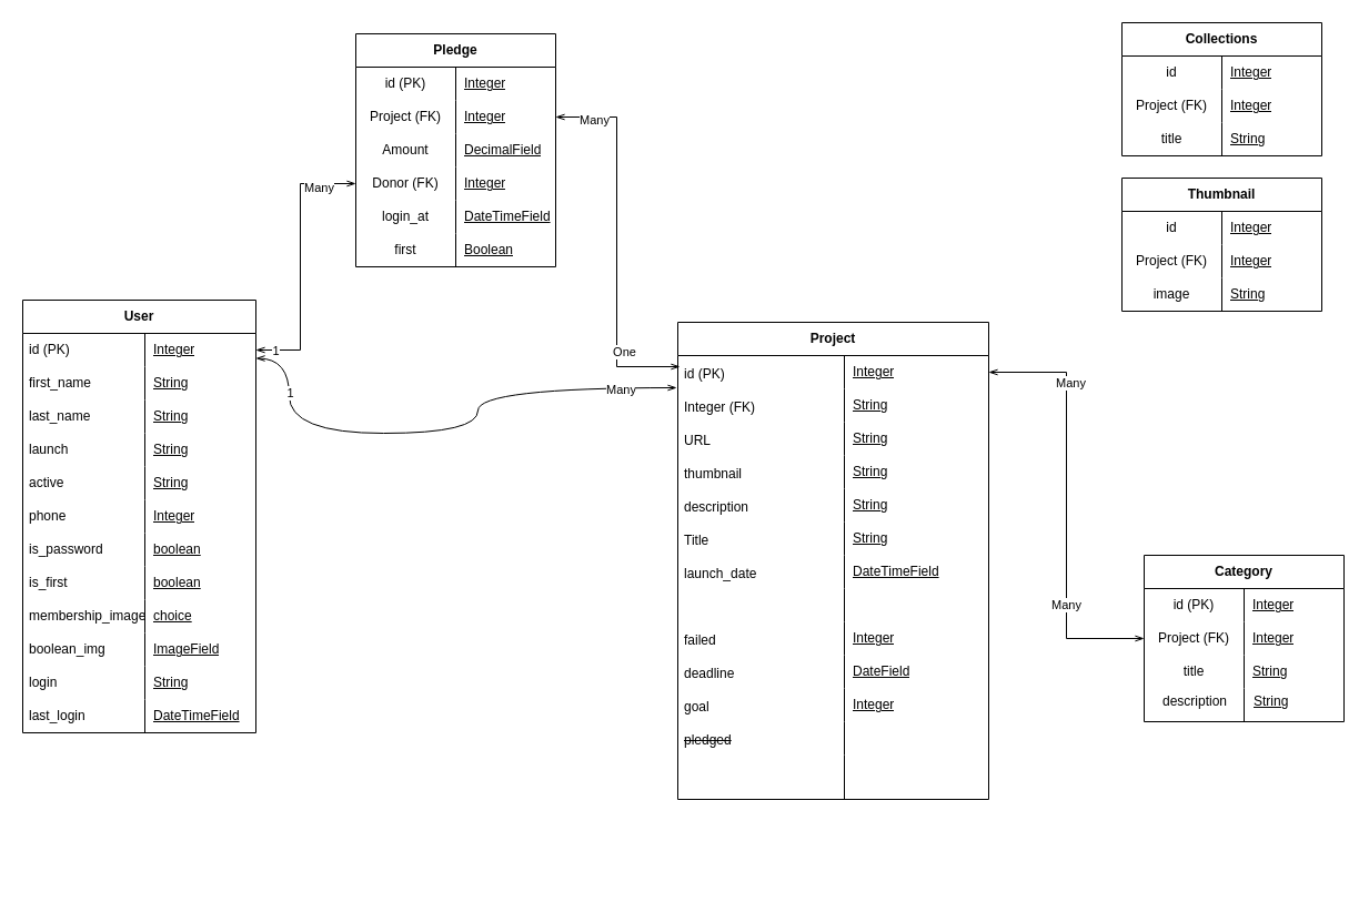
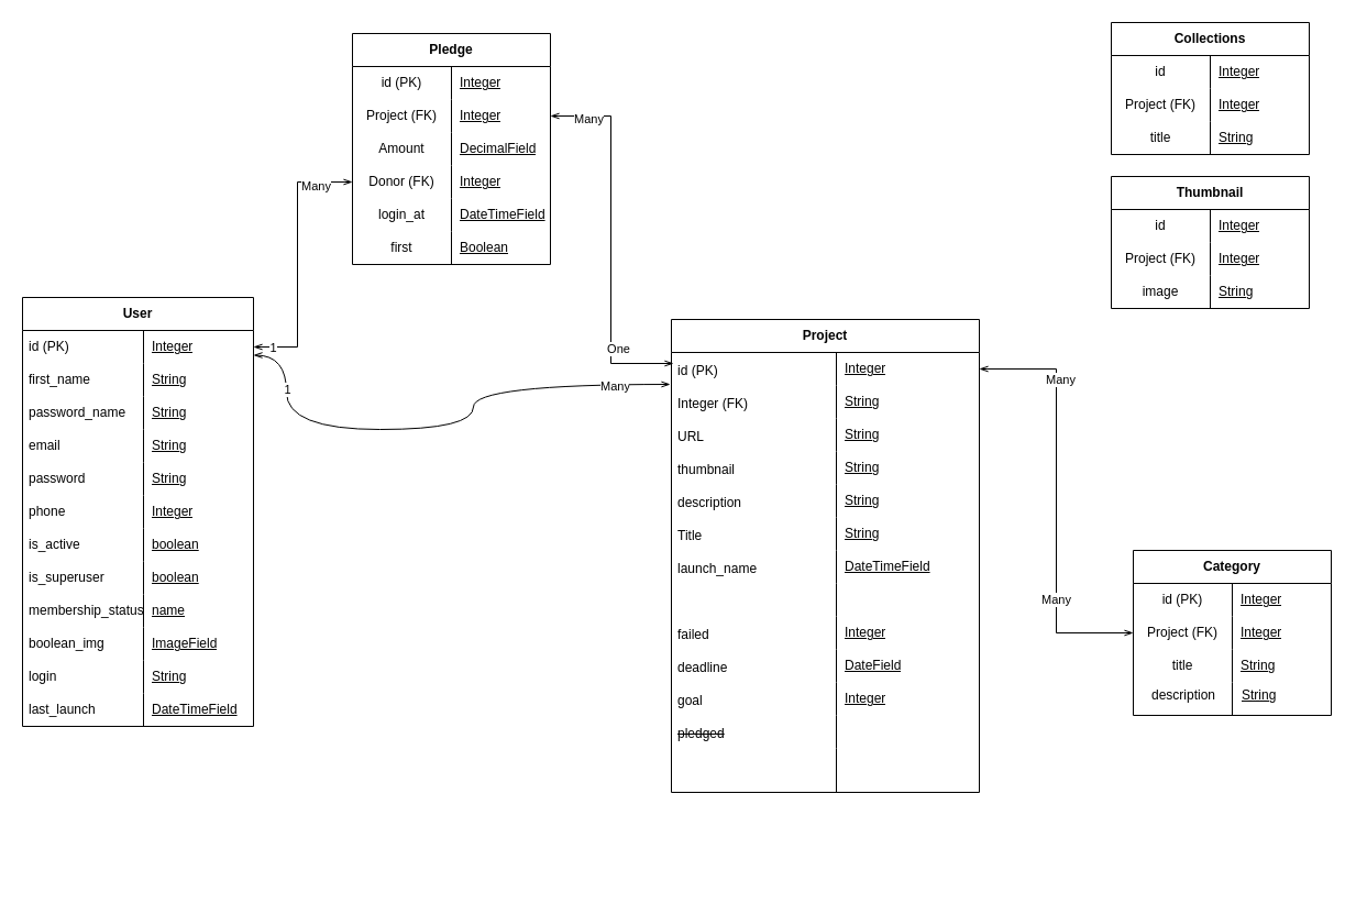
- <mxCell id="42" value="last_name" style="text;strokeColor=none;fillColor=none;align=left;verticalAlign=middle;spacingLeft=4;spacingRight=4;overflow=hidden;points=[[0,0.5],[1,0.5]];portConstraint=eastwest;rotatable=1;whiteSpace=wrap;html=1;movable=1;resizable=1;deletable=1;editable=1;locked=0;connectable=1;" parent="2" vertex="1"><mxGeometry y="90" width="127.826" height="30" as="geometry" /></mxCell>
+ <mxCell id="42" value="password_name" style="text;strokeColor=none;fillColor=none;align=left;verticalAlign=middle;spacingLeft=4;spacingRight=4;overflow=hidden;points=[[0,0.5],[1,0.5]];portConstraint=eastwest;rotatable=1;whiteSpace=wrap;html=1;movable=1;resizable=1;deletable=1;editable=1;locked=0;connectable=1;" parent="2" vertex="1"><mxGeometry y="90" width="127.826" height="30" as="geometry" /></mxCell>
- <mxCell id="43" value="launch" style="text;strokeColor=none;fillColor=none;align=left;verticalAlign=middle;spacingLeft=4;spacingRight=4;overflow=hidden;points=[[0,0.5],[1,0.5]];portConstraint=eastwest;rotatable=1;whiteSpace=wrap;html=1;movable=1;resizable=1;deletable=1;editable=1;locked=0;connectable=1;" parent="2" vertex="1"><mxGeometry y="120" width="127.826" height="30" as="geometry" /></mxCell>
+ <mxCell id="43" value="email" style="text;strokeColor=none;fillColor=none;align=left;verticalAlign=middle;spacingLeft=4;spacingRight=4;overflow=hidden;points=[[0,0.5],[1,0.5]];portConstraint=eastwest;rotatable=1;whiteSpace=wrap;html=1;movable=1;resizable=1;deletable=1;editable=1;locked=0;connectable=1;" parent="2" vertex="1"><mxGeometry y="120" width="127.826" height="30" as="geometry" /></mxCell>
- <mxCell id="44" value="active" style="text;strokeColor=none;fillColor=none;align=left;verticalAlign=middle;spacingLeft=4;spacingRight=4;overflow=hidden;points=[[0,0.5],[1,0.5]];portConstraint=eastwest;rotatable=1;whiteSpace=wrap;html=1;movable=1;resizable=1;deletable=1;editable=1;locked=0;connectable=1;" parent="2" vertex="1"><mxGeometry y="150" width="127.826" height="30" as="geometry" /></mxCell>
+ <mxCell id="44" value="password" style="text;strokeColor=none;fillColor=none;align=left;verticalAlign=middle;spacingLeft=4;spacingRight=4;overflow=hidden;points=[[0,0.5],[1,0.5]];portConstraint=eastwest;rotatable=1;whiteSpace=wrap;html=1;movable=1;resizable=1;deletable=1;editable=1;locked=0;connectable=1;" parent="2" vertex="1"><mxGeometry y="150" width="127.826" height="30" as="geometry" /></mxCell>
- <mxCell id="46" value="is_password" style="text;strokeColor=none;fillColor=none;align=left;verticalAlign=middle;spacingLeft=4;spacingRight=4;overflow=hidden;points=[[0,0.5],[1,0.5]];portConstraint=eastwest;rotatable=1;whiteSpace=wrap;html=1;movable=1;resizable=1;deletable=1;editable=1;locked=0;connectable=1;" parent="2" vertex="1"><mxGeometry y="210" width="127.826" height="30" as="geometry" /></mxCell>
+ <mxCell id="46" value="is_active" style="text;strokeColor=none;fillColor=none;align=left;verticalAlign=middle;spacingLeft=4;spacingRight=4;overflow=hidden;points=[[0,0.5],[1,0.5]];portConstraint=eastwest;rotatable=1;whiteSpace=wrap;html=1;movable=1;resizable=1;deletable=1;editable=1;locked=0;connectable=1;" parent="2" vertex="1"><mxGeometry y="210" width="127.826" height="30" as="geometry" /></mxCell>
- <mxCell id="117" value="launch_date" style="text;strokeColor=none;fillColor=none;align=left;verticalAlign=middle;spacingLeft=4;spacingRight=4;overflow=hidden;points=[[0,0.5],[1,0.5]];portConstraint=eastwest;rotatable=0;whiteSpace=wrap;html=1;" parent="71" vertex="1"><mxGeometry y="212" width="140" height="30" as="geometry" /></mxCell>
+ <mxCell id="117" value="launch_name" style="text;strokeColor=none;fillColor=none;align=left;verticalAlign=middle;spacingLeft=4;spacingRight=4;overflow=hidden;points=[[0,0.5],[1,0.5]];portConstraint=eastwest;rotatable=0;whiteSpace=wrap;html=1;" parent="71" vertex="1"><mxGeometry y="212" width="140" height="30" as="geometry" /></mxCell>
- <mxCell id="47" value="is_first" style="text;strokeColor=none;fillColor=none;align=left;verticalAlign=middle;spacingLeft=4;spacingRight=4;overflow=hidden;points=[[0,0.5],[1,0.5]];portConstraint=eastwest;rotatable=1;whiteSpace=wrap;html=1;movable=1;resizable=1;deletable=1;editable=1;locked=0;connectable=1;" parent="2" vertex="1"><mxGeometry y="240" width="127.826" height="30" as="geometry" /></mxCell>
+ <mxCell id="47" value="is_superuser" style="text;strokeColor=none;fillColor=none;align=left;verticalAlign=middle;spacingLeft=4;spacingRight=4;overflow=hidden;points=[[0,0.5],[1,0.5]];portConstraint=eastwest;rotatable=1;whiteSpace=wrap;html=1;movable=1;resizable=1;deletable=1;editable=1;locked=0;connectable=1;" parent="2" vertex="1"><mxGeometry y="240" width="127.826" height="30" as="geometry" /></mxCell>
- <mxCell id="48" value="membership_image" style="text;strokeColor=none;fillColor=none;align=left;verticalAlign=middle;spacingLeft=4;spacingRight=4;overflow=hidden;points=[[0,0.5],[1,0.5]];portConstraint=eastwest;rotatable=1;whiteSpace=wrap;html=1;movable=1;resizable=1;deletable=1;editable=1;locked=0;connectable=1;" parent="2" vertex="1"><mxGeometry y="270" width="127.826" height="30" as="geometry" /></mxCell>
+ <mxCell id="48" value="membership_status" style="text;strokeColor=none;fillColor=none;align=left;verticalAlign=middle;spacingLeft=4;spacingRight=4;overflow=hidden;points=[[0,0.5],[1,0.5]];portConstraint=eastwest;rotatable=1;whiteSpace=wrap;html=1;movable=1;resizable=1;deletable=1;editable=1;locked=0;connectable=1;" parent="2" vertex="1"><mxGeometry y="270" width="127.826" height="30" as="geometry" /></mxCell>
- <mxCell id="30" value="&lt;span style=&quot;font-weight: normal;&quot;&gt;choice&lt;/span&gt;" style="shape=partialRectangle;connectable=1;fillColor=none;top=0;left=0;bottom=0;right=0;align=left;spacingLeft=6;fontStyle=5;overflow=hidden;html=1;whiteSpace=wrap;movable=1;resizable=1;rotatable=1;deletable=1;editable=1;locked=0;" parent="28" vertex="1"><mxGeometry x="110" width="100" height="30" as="geometry"><mxRectangle width="100" height="30" as="alternateBounds" /></mxGeometry></mxCell>
+ <mxCell id="30" value="&lt;span style=&quot;font-weight: normal;&quot;&gt;name&lt;/span&gt;" style="shape=partialRectangle;connectable=1;fillColor=none;top=0;left=0;bottom=0;right=0;align=left;spacingLeft=6;fontStyle=5;overflow=hidden;html=1;whiteSpace=wrap;movable=1;resizable=1;rotatable=1;deletable=1;editable=1;locked=0;" parent="28" vertex="1"><mxGeometry x="110" width="100" height="30" as="geometry"><mxRectangle width="100" height="30" as="alternateBounds" /></mxGeometry></mxCell>
- <mxCell id="51" value="last_login" style="text;strokeColor=none;fillColor=none;align=left;verticalAlign=middle;spacingLeft=4;spacingRight=4;overflow=hidden;points=[[0,0.5],[1,0.5]];portConstraint=eastwest;rotatable=1;whiteSpace=wrap;html=1;movable=1;resizable=1;deletable=1;editable=1;locked=0;connectable=1;" parent="2" vertex="1"><mxGeometry y="360" width="127.826" height="30" as="geometry" /></mxCell>
+ <mxCell id="51" value="last_launch" style="text;strokeColor=none;fillColor=none;align=left;verticalAlign=middle;spacingLeft=4;spacingRight=4;overflow=hidden;points=[[0,0.5],[1,0.5]];portConstraint=eastwest;rotatable=1;whiteSpace=wrap;html=1;movable=1;resizable=1;deletable=1;editable=1;locked=0;connectable=1;" parent="2" vertex="1"><mxGeometry y="360" width="127.826" height="30" as="geometry" /></mxCell>
